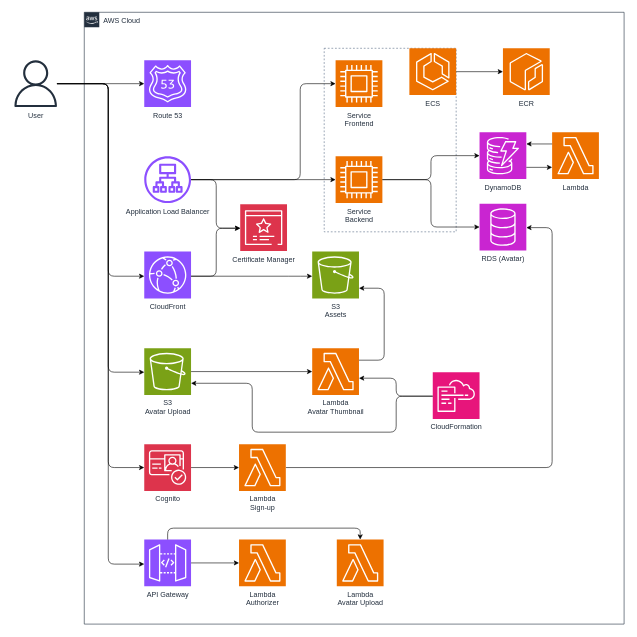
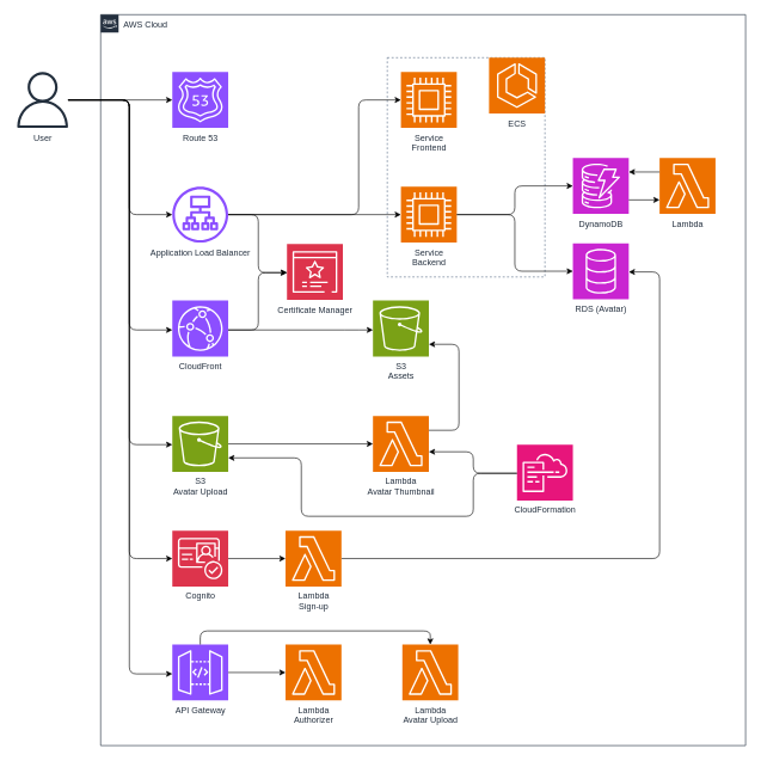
- <mxCell id="24" style="edgeStyle=orthogonalEdgeStyle;rounded=0;orthogonalLoop=1;jettySize=auto;html=1;" parent="1" source="25" target="20" edge="1"><mxGeometry relative="1" as="geometry" /></mxCell>
- <mxCell id="20" value="ECR" style="sketch=0;points=[[0,0,0],[0.25,0,0],[0.5,0,0],[0.75,0,0],[1,0,0],[0,1,0],[0.25,1,0],[0.5,1,0],[0.75,1,0],[1,1,0],[0,0.25,0],[0,0.5,0],[0,0.75,0],[1,0.25,0],[1,0.5,0],[1,0.75,0]];outlineConnect=0;fontColor=#232F3E;fillColor=#ED7100;strokeColor=#ffffff;dashed=0;verticalLabelPosition=bottom;verticalAlign=top;align=center;html=1;fontSize=12;fontStyle=0;aspect=fixed;shape=mxgraph.aws4.resourceIcon;resIcon=mxgraph.aws4.ecr;" parent="1" vertex="1"><mxGeometry x="838" y="80" width="78" height="78" as="geometry" /></mxCell>
+ <mxCell id="3" style="edgeStyle=orthogonalEdgeStyle;rounded=1;orthogonalLoop=1;jettySize=auto;html=1;curved=0;" parent="1" source="4" target="22" edge="1"><mxGeometry relative="1" as="geometry"><Array as="points"><mxPoint x="180" y="139" /><mxPoint x="180" y="299" /></Array></mxGeometry></mxCell>
